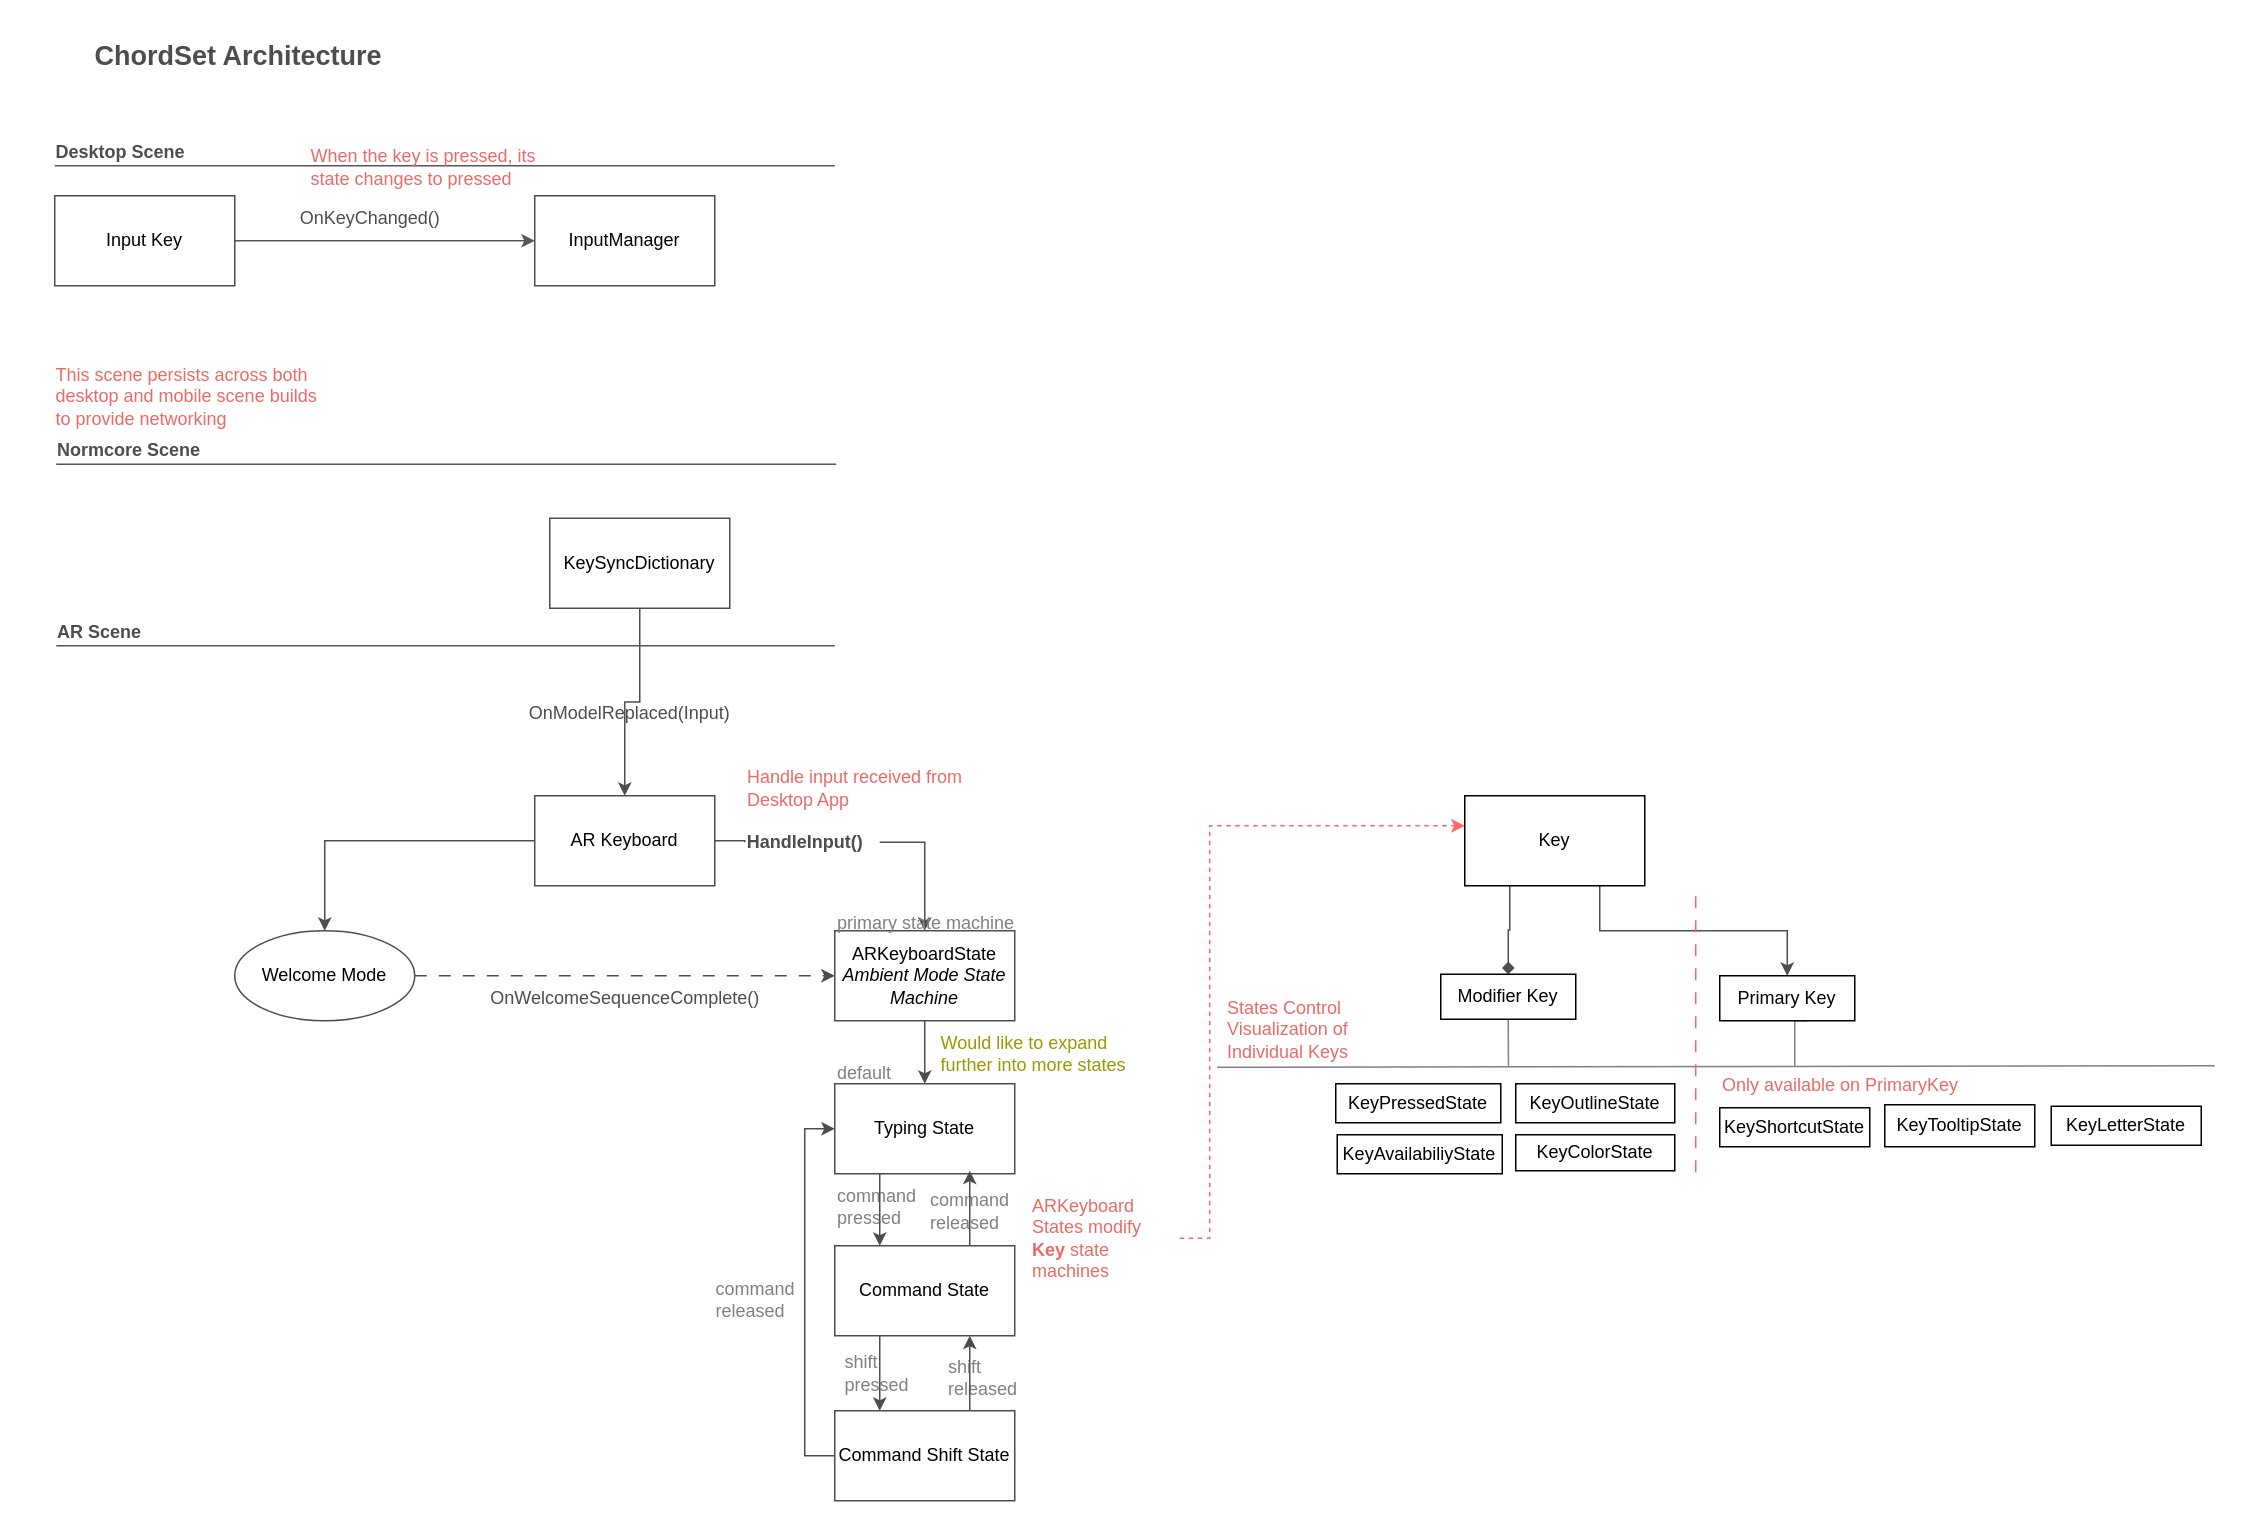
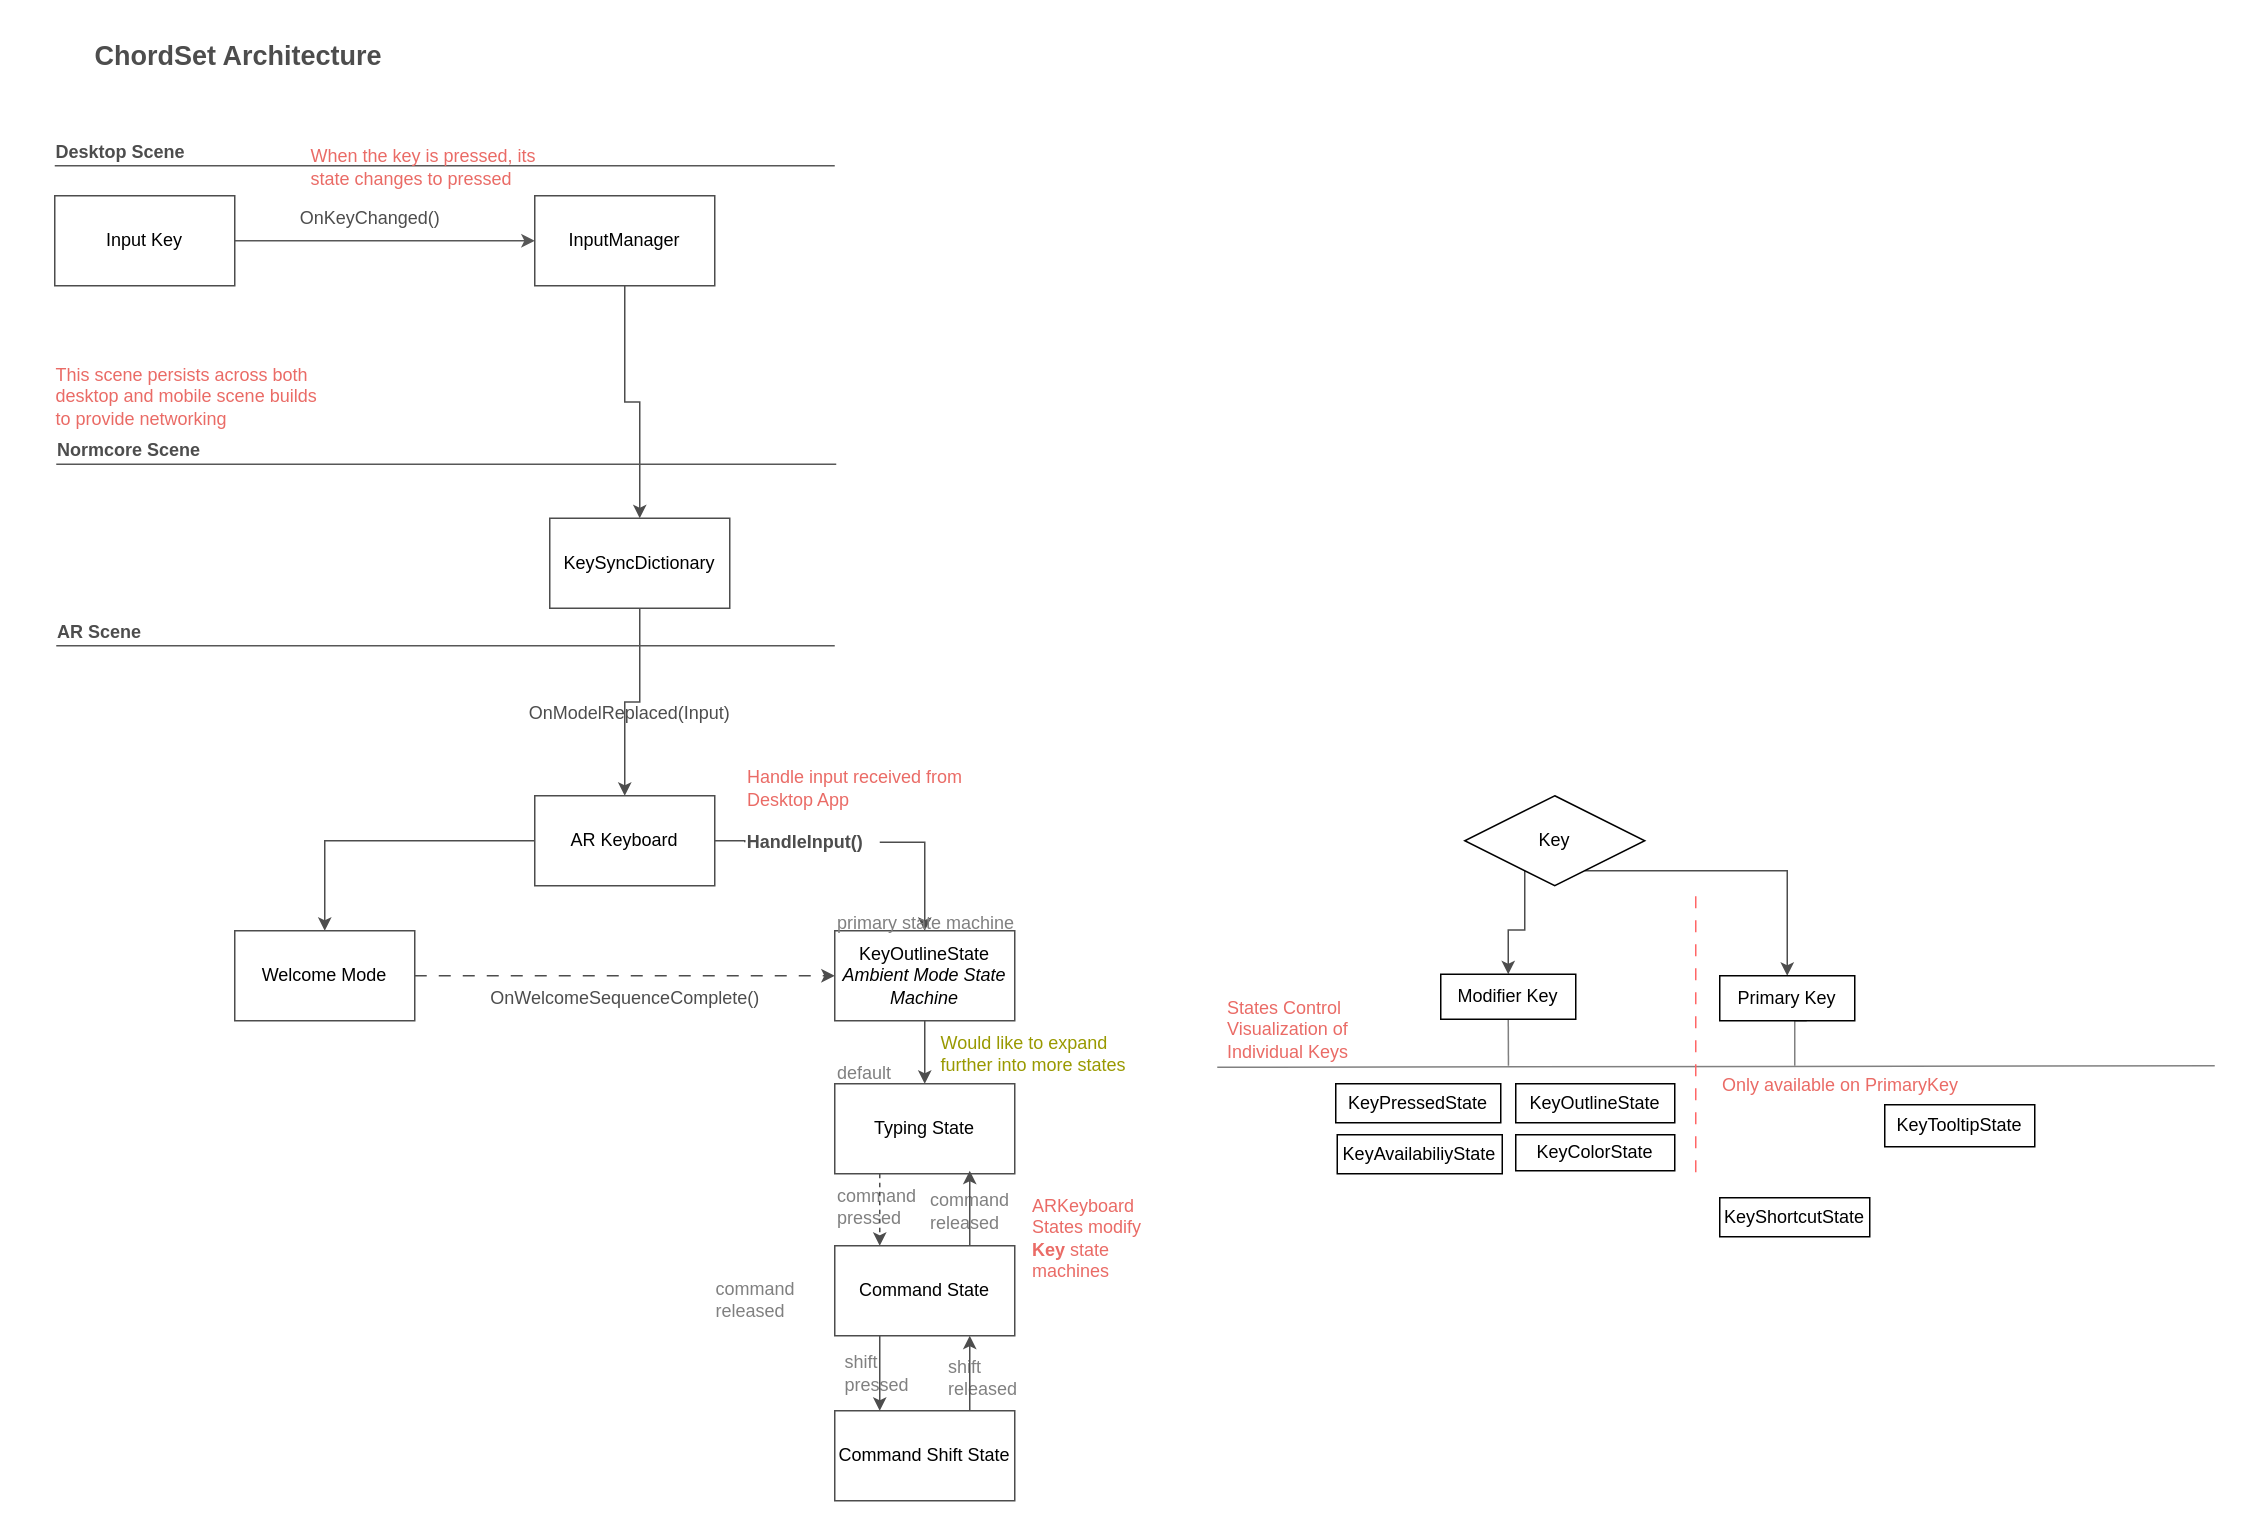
+ <mxCell id="8" style="edgeStyle=orthogonalEdgeStyle;rounded=0;orthogonalLoop=1;jettySize=auto;html=1;exitX=0.5;exitY=1;exitDx=0;exitDy=0;strokeColor=#4D4D4D;fontColor=#EA6B66;startArrow=none;startFill=0;endArrow=classic;endFill=1;entryX=0.5;entryY=0;entryDx=0;entryDy=0;" edge="1" parent="1" source="9" target="15"><mxGeometry relative="1" as="geometry"><mxPoint x="416" y="330" as="targetPoint" /></mxGeometry></mxCell>
- <mxCell id="52" value="Key" style="rounded=0;whiteSpace=wrap;html=1;" vertex="1" parent="1"><mxGeometry x="976" y="530" width="120" height="60" as="geometry" /></mxCell>
+ <mxCell id="52" value="Key" style="rhombus;whiteSpace=wrap;html=1;" vertex="1" parent="1"><mxGeometry x="976" y="530" width="120" height="60" as="geometry" /></mxCell>
- <mxCell id="48" style="edgeStyle=orthogonalEdgeStyle;rounded=0;orthogonalLoop=1;jettySize=auto;html=1;strokeColor=#FF6666;fontSize=18;fontColor=#FF3333;startArrow=none;startFill=0;endArrow=classic;endFill=1;exitX=1;exitY=0.5;exitDx=0;exitDy=0;dashed=1;" edge="1" parent="1" source="49" target="52"><mxGeometry relative="1" as="geometry"><mxPoint x="936" y="540" as="targetPoint" /><mxPoint x="796" y="825" as="sourcePoint" /><Array as="points"><mxPoint x="806" y="825" /><mxPoint x="806" y="550" /></Array></mxGeometry></mxCell>
- <mxCell id="50" style="edgeStyle=orthogonalEdgeStyle;rounded=0;orthogonalLoop=1;jettySize=auto;html=1;exitX=0.25;exitY=1;exitDx=0;exitDy=0;strokeColor=#4D4D4D;fontSize=10;fontColor=#FF3333;startArrow=none;startFill=0;endArrow=diamond;endFill=1;" edge="1" parent="1" source="52" target="54"><mxGeometry relative="1" as="geometry" /></mxCell>
+ <mxCell id="50" style="edgeStyle=orthogonalEdgeStyle;rounded=0;orthogonalLoop=1;jettySize=auto;html=1;exitX=0.25;exitY=1;exitDx=0;exitDy=0;strokeColor=#4D4D4D;fontSize=10;fontColor=#FF3333;startArrow=none;startFill=0;endArrow=classic;endFill=1;" edge="1" parent="1" source="52" target="54"><mxGeometry relative="1" as="geometry" /></mxCell>
- <mxCell id="23" value="Welcome Mode" style="ellipse;whiteSpace=wrap;html=1;strokeColor=#4D4D4D;" vertex="1" parent="1"><mxGeometry x="156" y="620" width="120" height="60" as="geometry" /></mxCell>
+ <mxCell id="23" value="Welcome Mode" style="rounded=0;whiteSpace=wrap;html=1;strokeColor=#4D4D4D;" vertex="1" parent="1"><mxGeometry x="156" y="620" width="120" height="60" as="geometry" /></mxCell>
- <mxCell id="32" value="&lt;span style=&quot;font-style: normal;&quot;&gt;ARKeyboardState&lt;br&gt;&lt;/span&gt;Ambient Mode State Machine" style="rounded=0;whiteSpace=wrap;html=1;strokeColor=#4D4D4D;fontStyle=2" vertex="1" parent="31"><mxGeometry y="10" width="120" height="60" as="geometry" /></mxCell>
+ <mxCell id="32" value="&lt;span style=&quot;font-style: normal;&quot;&gt;KeyOutlineState&lt;br&gt;&lt;/span&gt;Ambient Mode State Machine" style="rounded=0;whiteSpace=wrap;html=1;strokeColor=#4D4D4D;fontStyle=2" vertex="1" parent="31"><mxGeometry y="10" width="120" height="60" as="geometry" /></mxCell>
- <mxCell id="66" value="KeyLetterState" style="rounded=0;whiteSpace=wrap;html=1;" vertex="1" parent="1"><mxGeometry x="1367" y="737" width="100" height="26" as="geometry" /></mxCell>
- <mxCell id="62" value="KeyShortcutState" style="rounded=0;whiteSpace=wrap;html=1;" vertex="1" parent="1"><mxGeometry x="1146" y="738" width="100" height="26" as="geometry" /></mxCell>
+ <mxCell id="62" value="KeyShortcutState" style="rounded=0;whiteSpace=wrap;html=1;" vertex="1" parent="1"><mxGeometry x="1146" y="798" width="100" height="26" as="geometry" /></mxCell>
- <mxCell id="45" style="edgeStyle=orthogonalEdgeStyle;rounded=0;orthogonalLoop=1;jettySize=auto;html=1;exitX=0.25;exitY=1;exitDx=0;exitDy=0;entryX=0.25;entryY=0;entryDx=0;entryDy=0;strokeColor=#4D4D4D;fontSize=18;fontColor=#999999;startArrow=none;startFill=0;endArrow=classic;endFill=1;" edge="1" parent="1" source="29" target="44"><mxGeometry relative="1" as="geometry" /></mxCell>
+ <mxCell id="45" style="edgeStyle=orthogonalEdgeStyle;rounded=0;orthogonalLoop=1;jettySize=auto;html=1;exitX=0.25;exitY=1;exitDx=0;exitDy=0;entryX=0.25;entryY=0;entryDx=0;entryDy=0;strokeColor=#4D4D4D;fontSize=18;fontColor=#999999;startArrow=none;startFill=0;endArrow=classic;endFill=1;dashed=1;" edge="1" parent="1" source="29" target="44"><mxGeometry relative="1" as="geometry" /></mxCell>
- <mxCell id="37" style="edgeStyle=orthogonalEdgeStyle;rounded=0;orthogonalLoop=1;jettySize=auto;html=1;exitX=0;exitY=0.5;exitDx=0;exitDy=0;entryX=0;entryY=0.5;entryDx=0;entryDy=0;strokeColor=#4D4D4D;fontSize=18;fontColor=#999999;startArrow=none;startFill=0;endArrow=classic;endFill=1;" edge="1" parent="1" source="38" target="29"><mxGeometry relative="1" as="geometry" /></mxCell>
